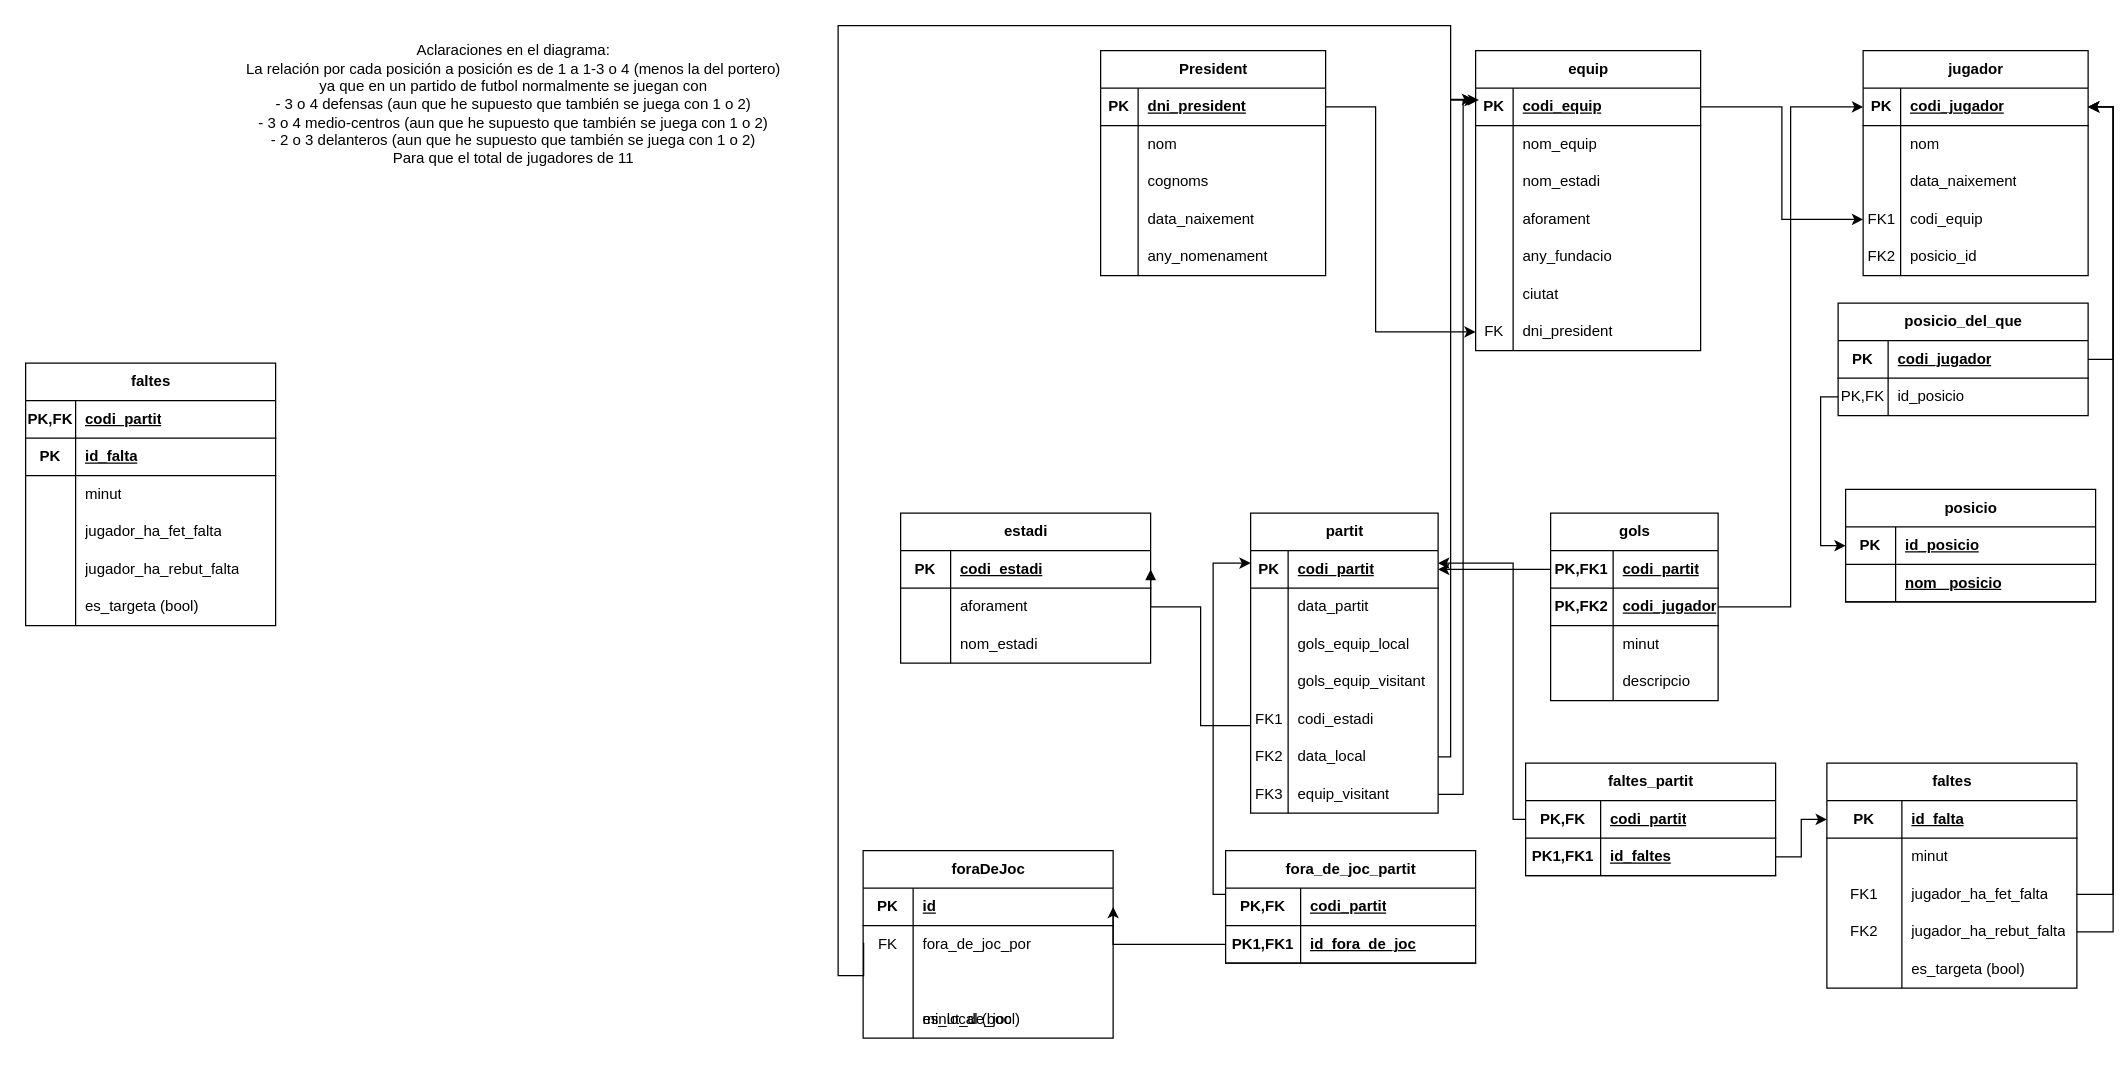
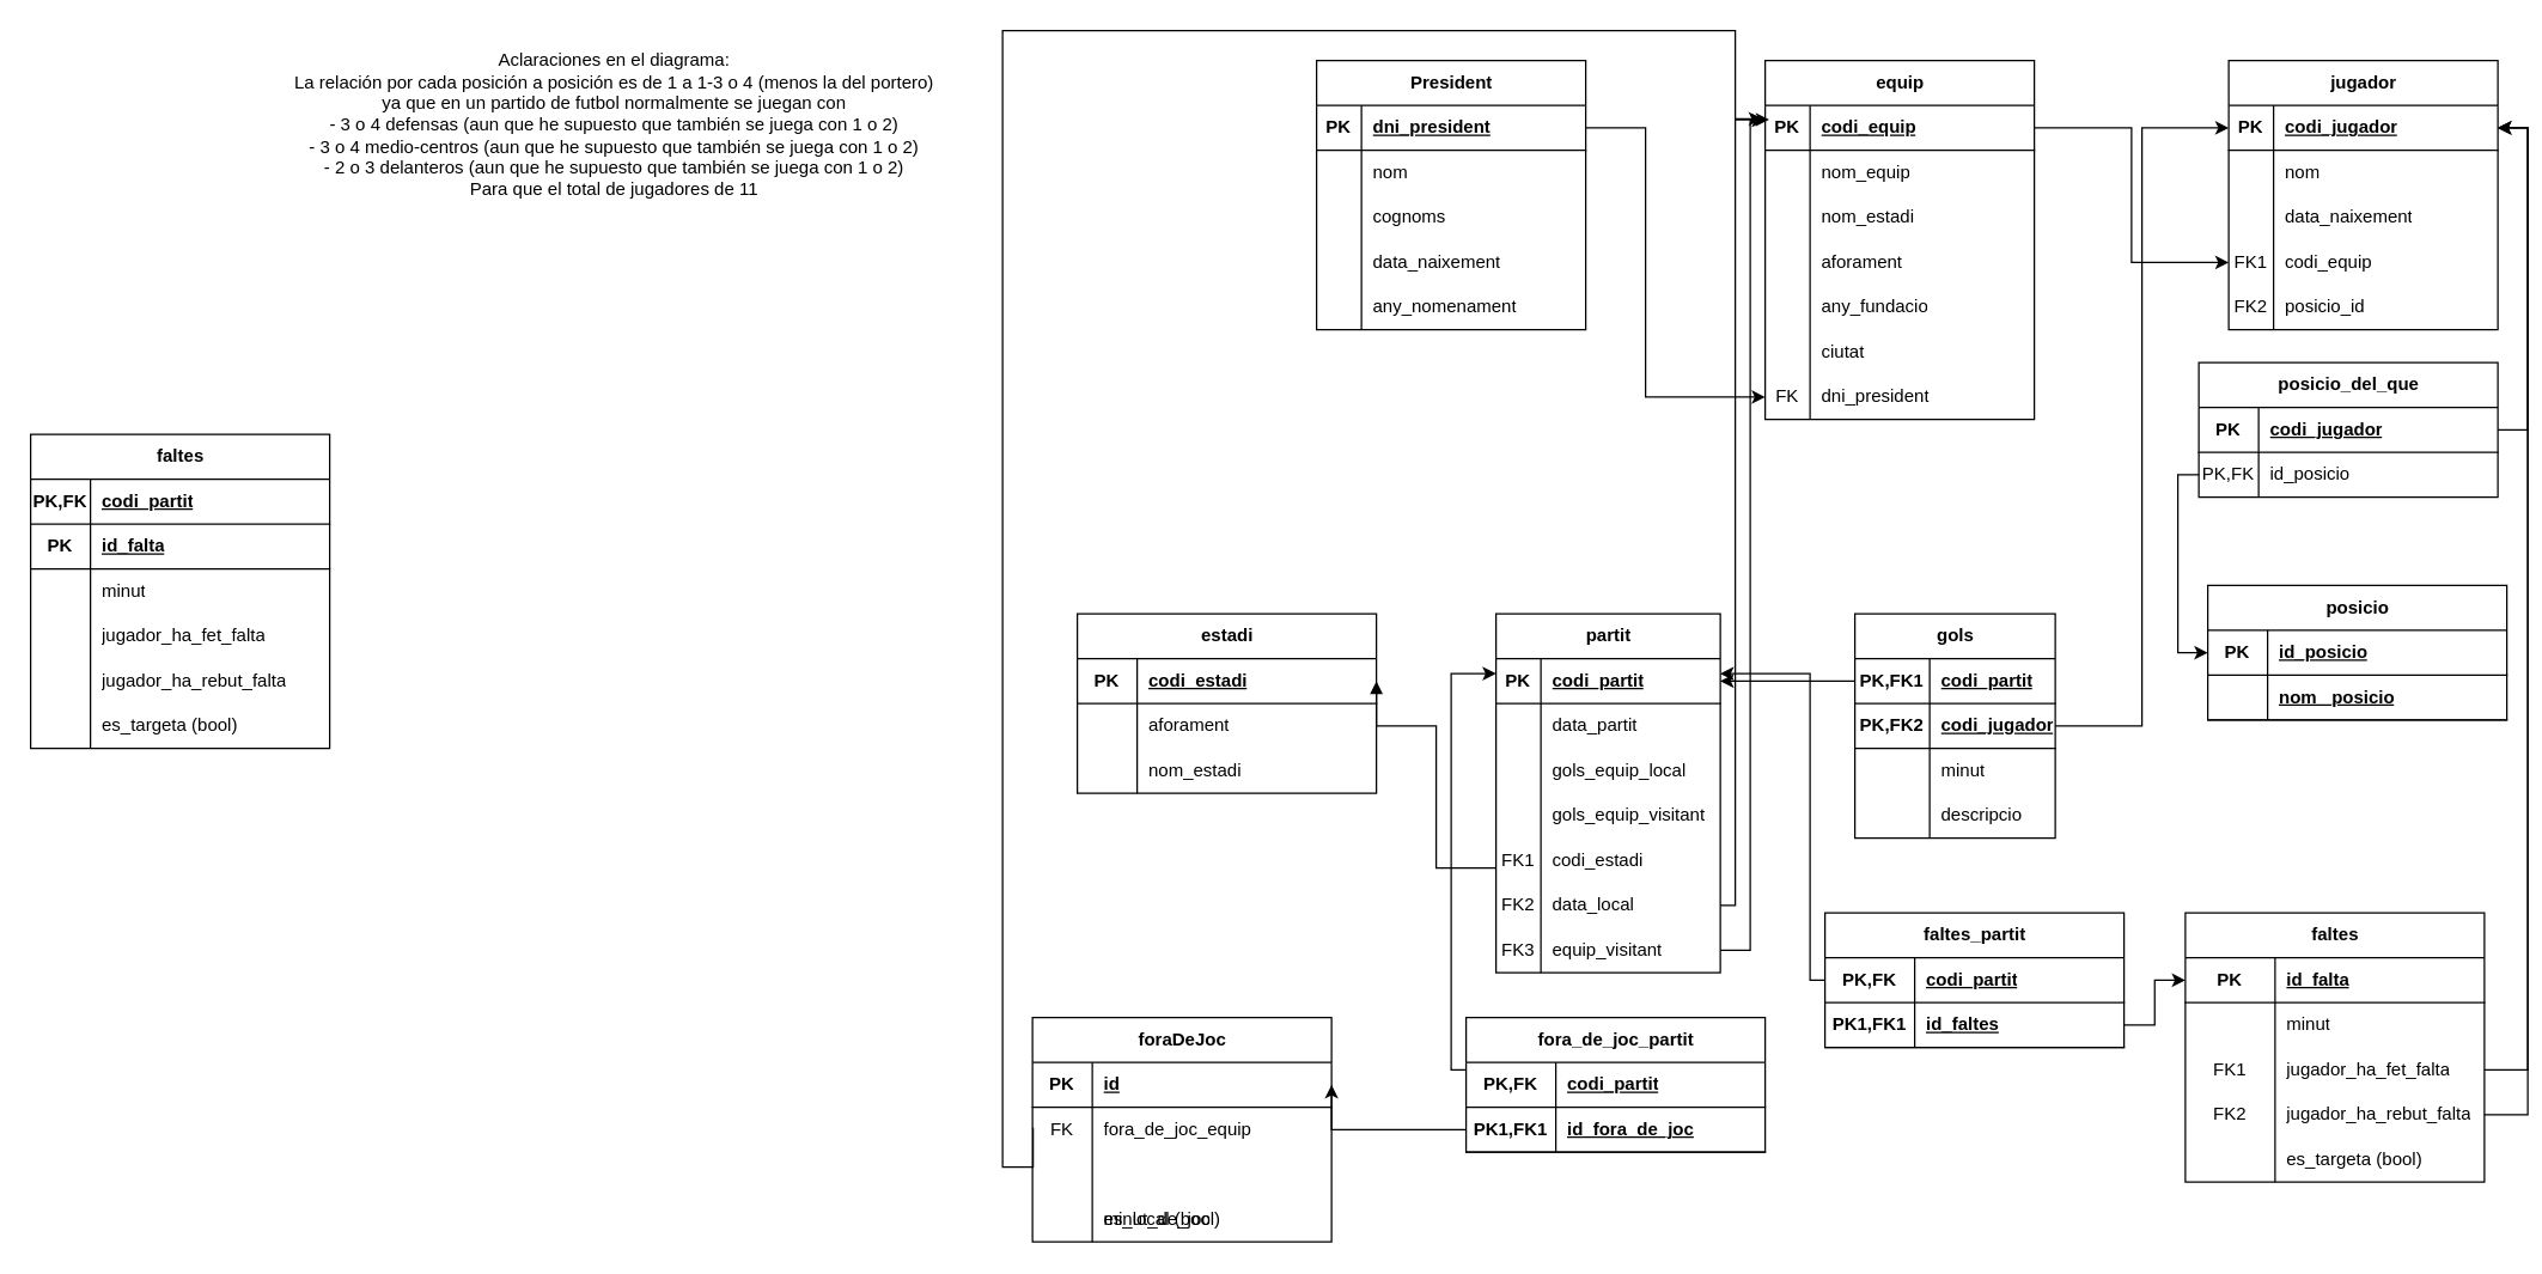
- <mxCell id="115" value="fora_de_joc_por" style="shape=partialRectangle;connectable=0;fillColor=none;top=0;left=0;bottom=0;right=0;align=left;spacingLeft=6;overflow=hidden;whiteSpace=wrap;html=1;" parent="113" vertex="1"><mxGeometry x="40" width="160" height="30" as="geometry"><mxRectangle width="160" height="30" as="alternateBounds" /></mxGeometry></mxCell>
+ <mxCell id="115" value="fora_de_joc_equip" style="shape=partialRectangle;connectable=0;fillColor=none;top=0;left=0;bottom=0;right=0;align=left;spacingLeft=6;overflow=hidden;whiteSpace=wrap;html=1;" parent="113" vertex="1"><mxGeometry x="40" width="160" height="30" as="geometry"><mxRectangle width="160" height="30" as="alternateBounds" /></mxGeometry></mxCell>
